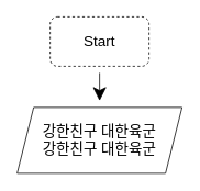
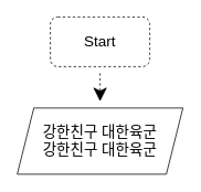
- <mxCell id="4" value="" style="endArrow=classic;html=1;startSize=14;endSize=14;sourcePerimeterSpacing=8;targetPerimeterSpacing=8;" parent="1" source="2" target="3" edge="1"><mxGeometry width="50" height="50" relative="1" as="geometry"><mxPoint x="120" y="80" as="sourcePoint" /><mxPoint x="140" y="130" as="targetPoint" /></mxGeometry></mxCell>
+ <mxCell id="4" value="" style="endArrow=classic;html=1;startSize=14;endSize=14;sourcePerimeterSpacing=8;targetPerimeterSpacing=8;dashed=1;" parent="1" source="2" target="3" edge="1"><mxGeometry width="50" height="50" relative="1" as="geometry"><mxPoint x="120" y="80" as="sourcePoint" /><mxPoint x="140" y="130" as="targetPoint" /></mxGeometry></mxCell>
